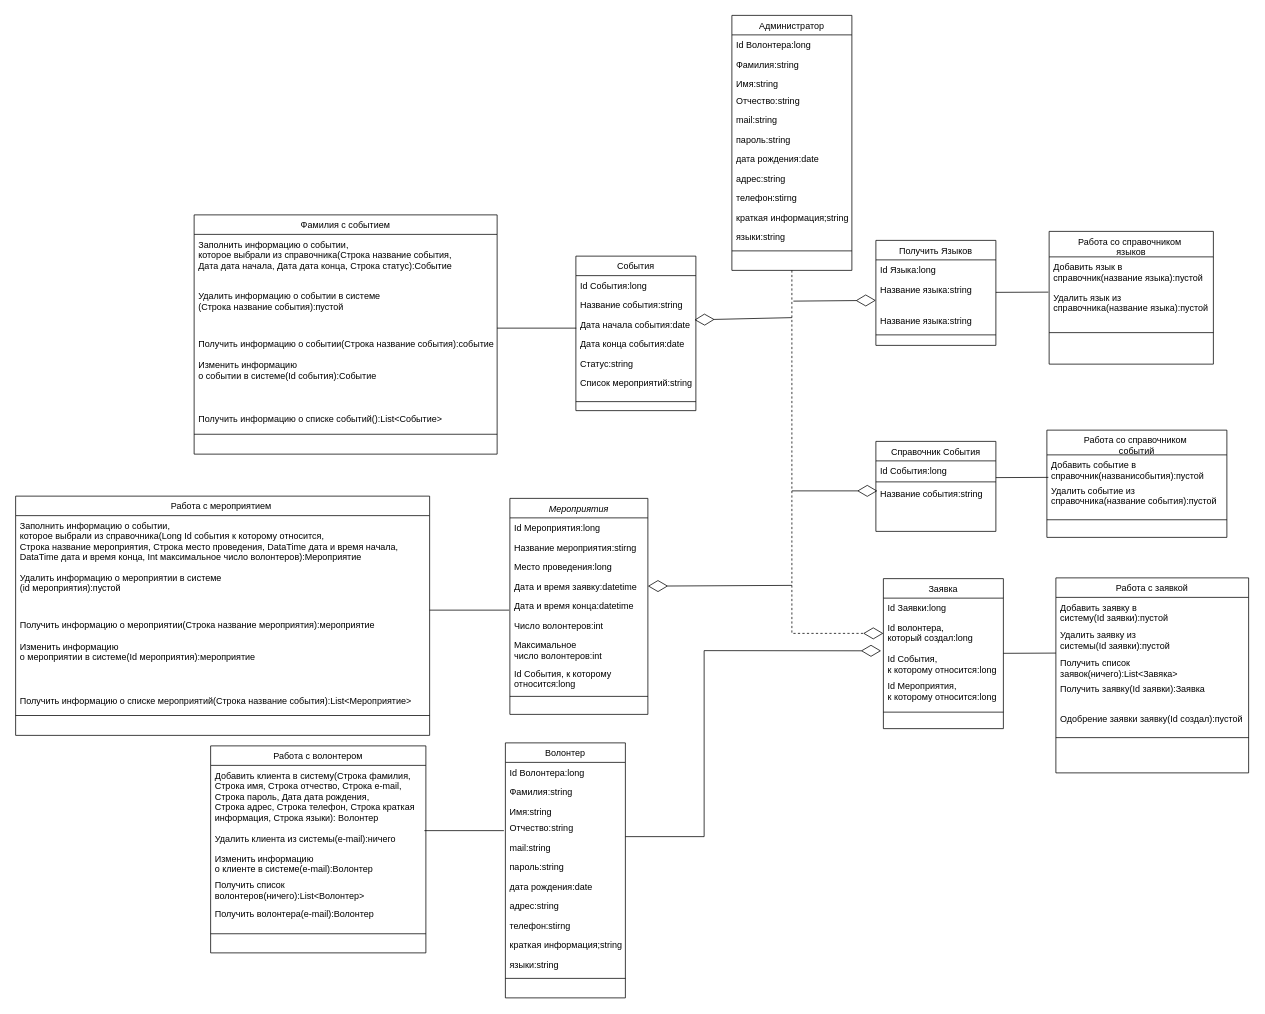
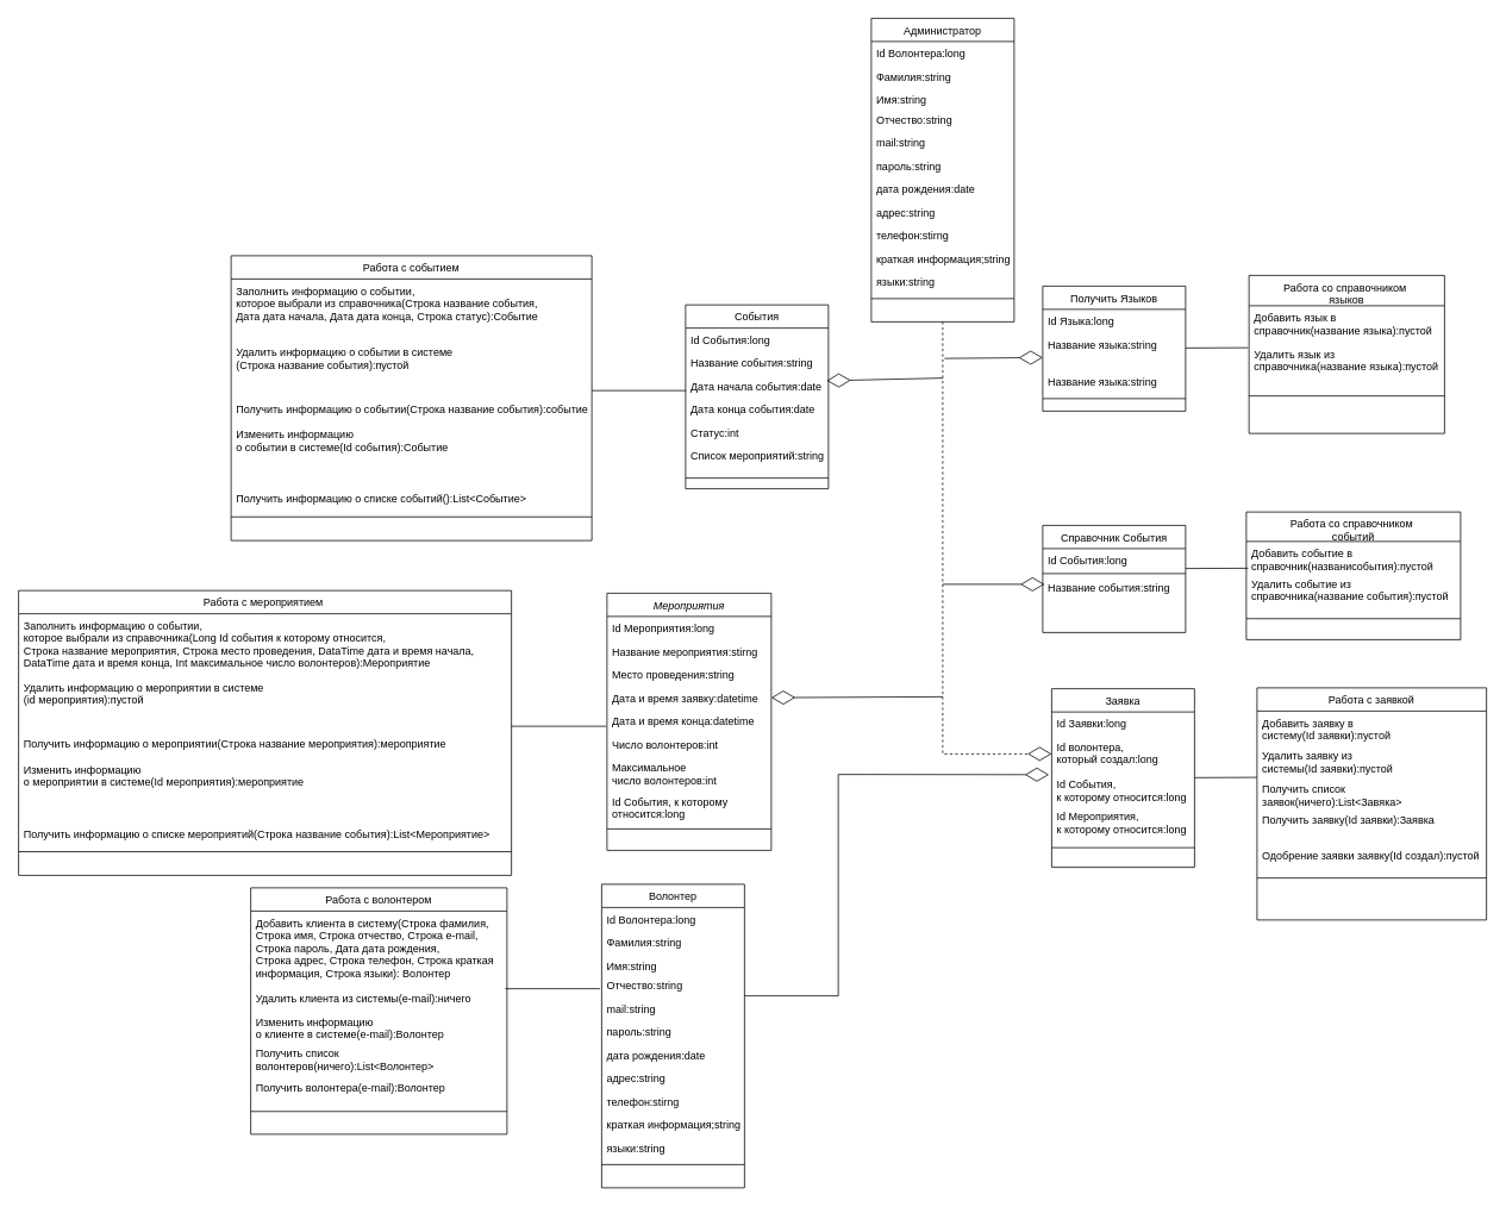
- <mxCell id="54" value="Фамилия с событием" style="swimlane;fontStyle=0;align=center;verticalAlign=top;childLayout=stackLayout;horizontal=1;startSize=26;horizontalStack=0;resizeParent=1;resizeLast=0;collapsible=1;marginBottom=0;rounded=0;shadow=0;strokeWidth=1;" parent="1" vertex="1"><mxGeometry x="258" y="286" width="404" height="319" as="geometry"><mxRectangle x="130" y="380" width="160" height="26" as="alternateBounds" /></mxGeometry></mxCell>
+ <mxCell id="54" value="Работа с событием" style="swimlane;fontStyle=0;align=center;verticalAlign=top;childLayout=stackLayout;horizontal=1;startSize=26;horizontalStack=0;resizeParent=1;resizeLast=0;collapsible=1;marginBottom=0;rounded=0;shadow=0;strokeWidth=1;" parent="1" vertex="1"><mxGeometry x="258" y="286" width="404" height="319" as="geometry"><mxRectangle x="130" y="380" width="160" height="26" as="alternateBounds" /></mxGeometry></mxCell>
- <mxCell id="36" value="Статус:string" style="text;align=left;verticalAlign=top;spacingLeft=4;spacingRight=4;overflow=hidden;rotatable=0;points=[[0,0.5],[1,0.5]];portConstraint=eastwest;rounded=0;shadow=0;html=0;" parent="31" vertex="1"><mxGeometry y="130" width="160" height="26" as="geometry" /></mxCell>
+ <mxCell id="36" value="Статус:int" style="text;align=left;verticalAlign=top;spacingLeft=4;spacingRight=4;overflow=hidden;rotatable=0;points=[[0,0.5],[1,0.5]];portConstraint=eastwest;rounded=0;shadow=0;html=0;" parent="31" vertex="1"><mxGeometry y="130" width="160" height="26" as="geometry" /></mxCell>
- <mxCell id="5" value="Место проведения:long &#10;" style="text;align=left;verticalAlign=top;spacingLeft=4;spacingRight=4;overflow=hidden;rotatable=0;points=[[0,0.5],[1,0.5]];portConstraint=eastwest;rounded=0;shadow=0;html=0;" parent="2" vertex="1"><mxGeometry y="78" width="184" height="26" as="geometry" /></mxCell>
+ <mxCell id="5" value="Место проведения:string &#10;" style="text;align=left;verticalAlign=top;spacingLeft=4;spacingRight=4;overflow=hidden;rotatable=0;points=[[0,0.5],[1,0.5]];portConstraint=eastwest;rounded=0;shadow=0;html=0;" parent="2" vertex="1"><mxGeometry y="78" width="184" height="26" as="geometry" /></mxCell>
